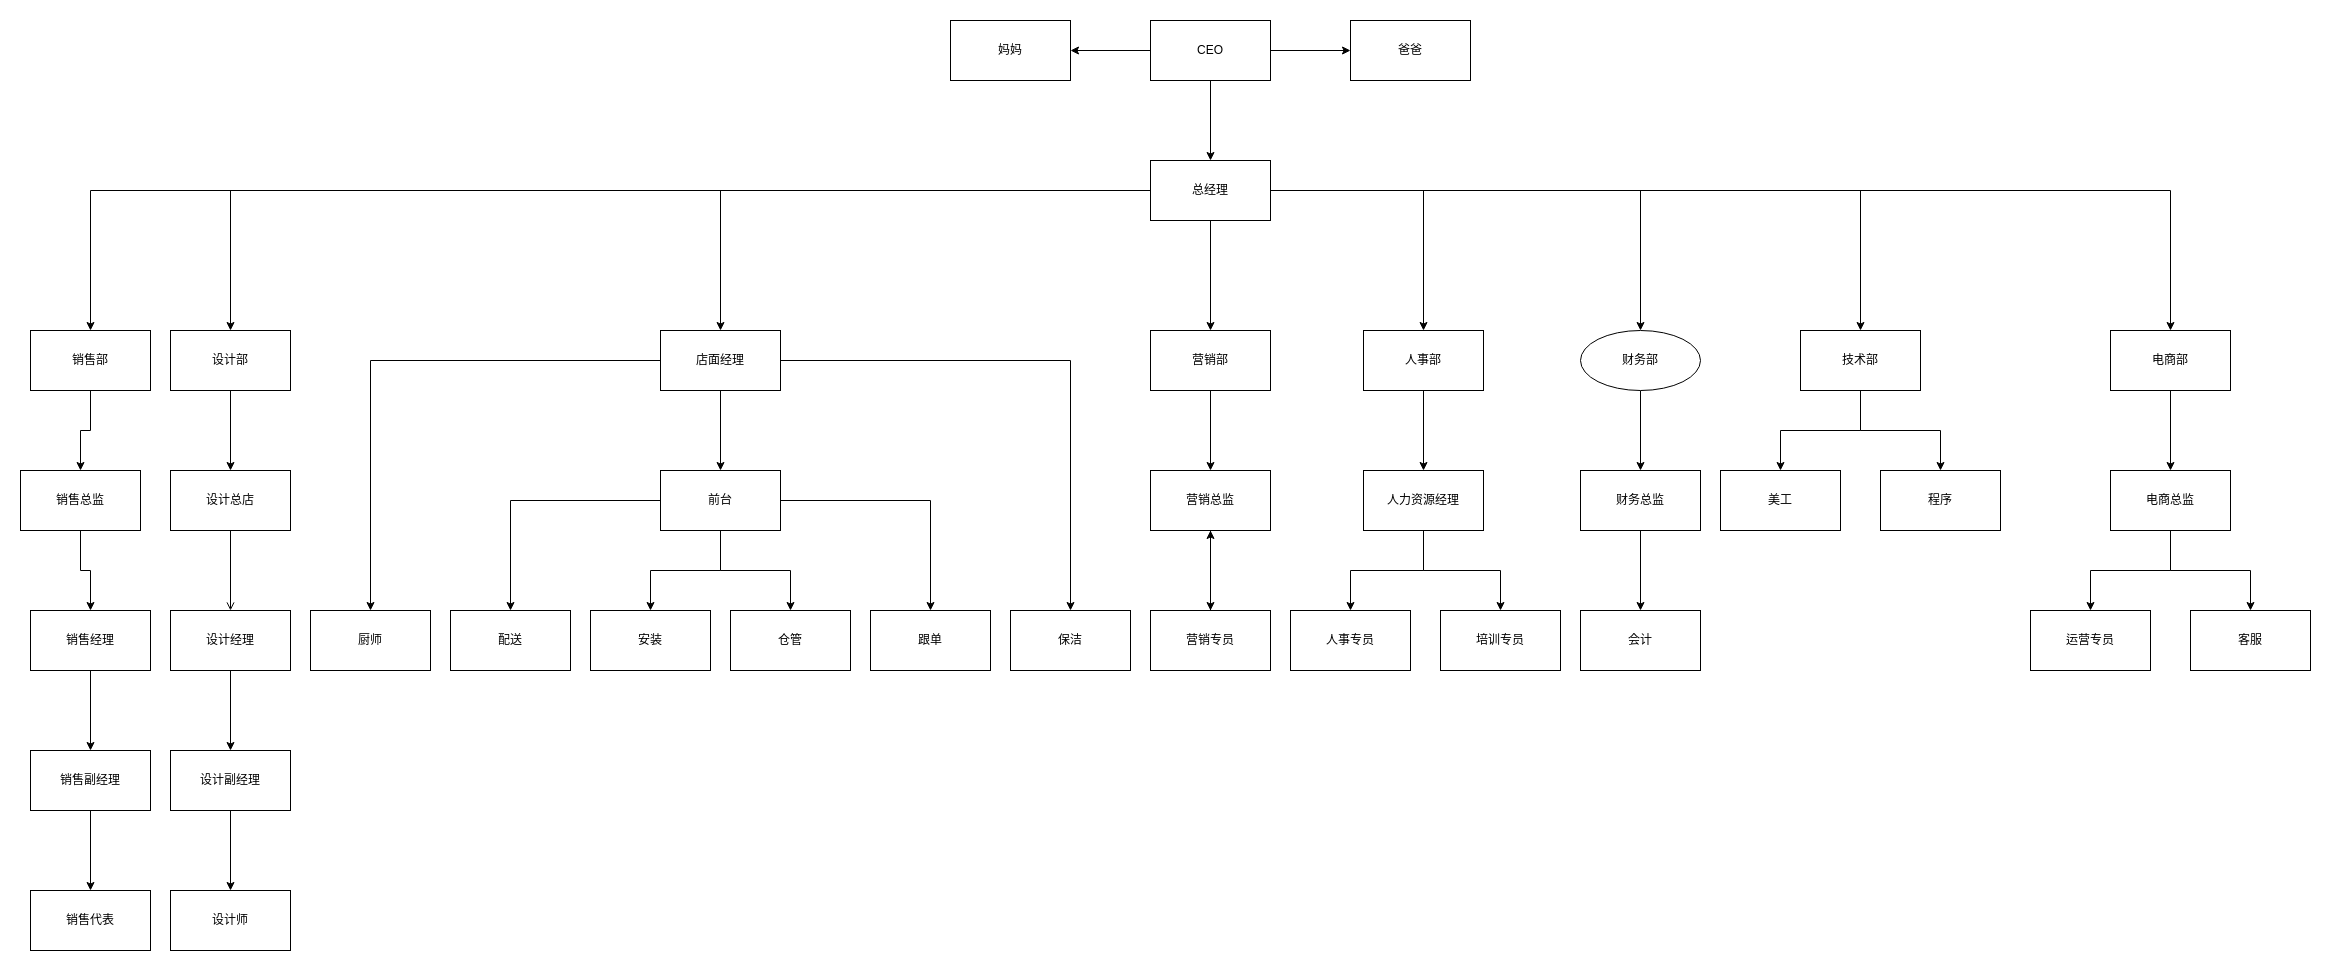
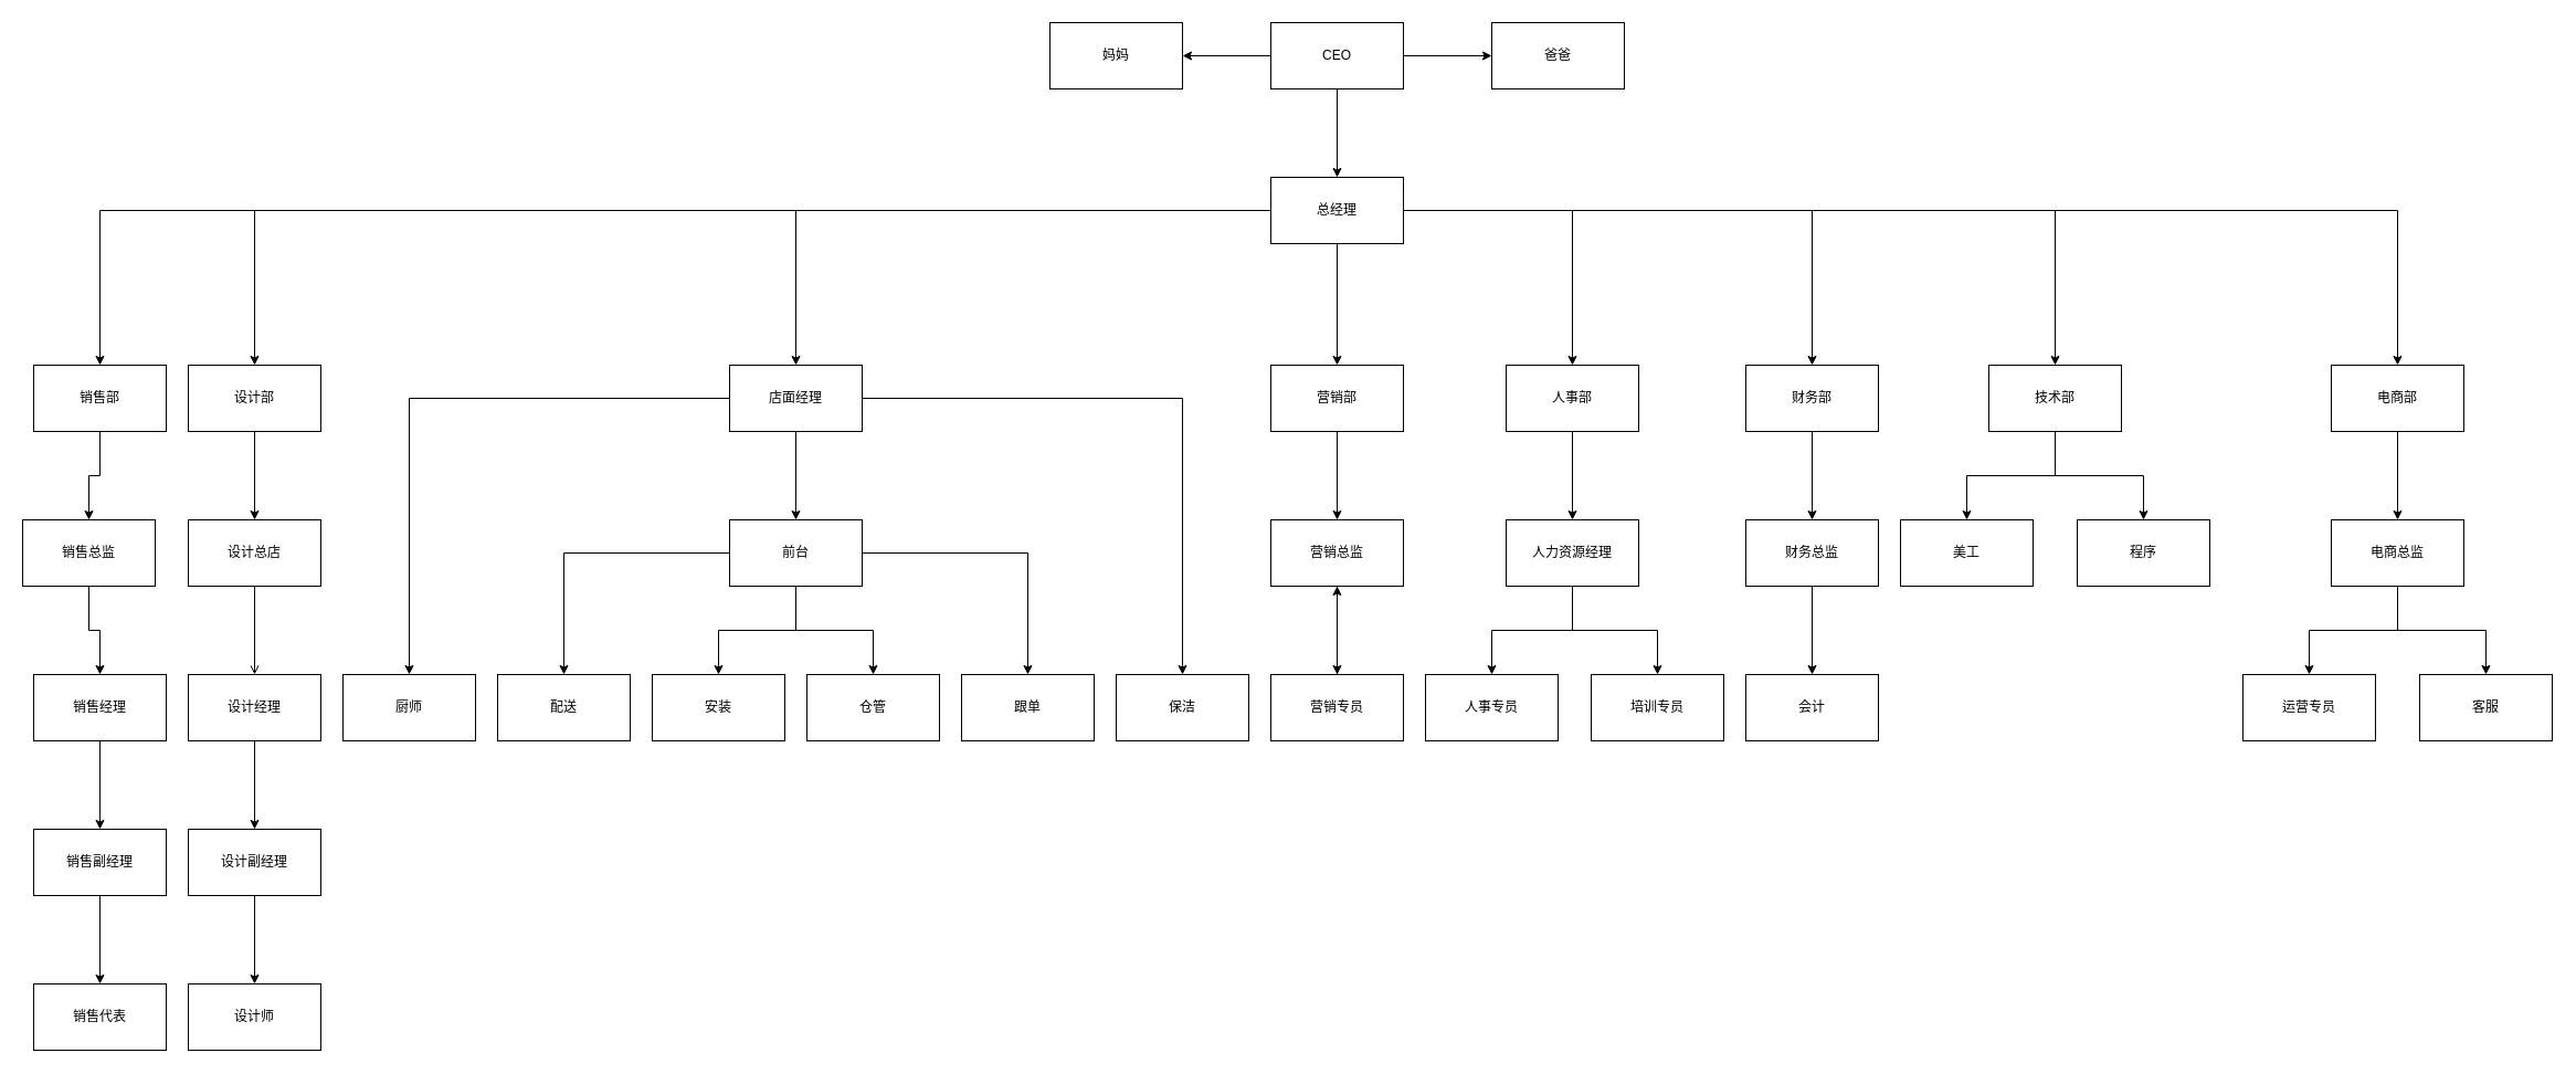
- <mxCell id="64" value="财务部" style="ellipse;whiteSpace=wrap;html=1;" vertex="1" parent="1"><mxGeometry x="1580" y="330" width="120" height="60" as="geometry" /></mxCell>
+ <mxCell id="64" value="财务部" style="rounded=0;whiteSpace=wrap;html=1;" vertex="1" parent="1"><mxGeometry x="1580" y="330" width="120" height="60" as="geometry" /></mxCell>
